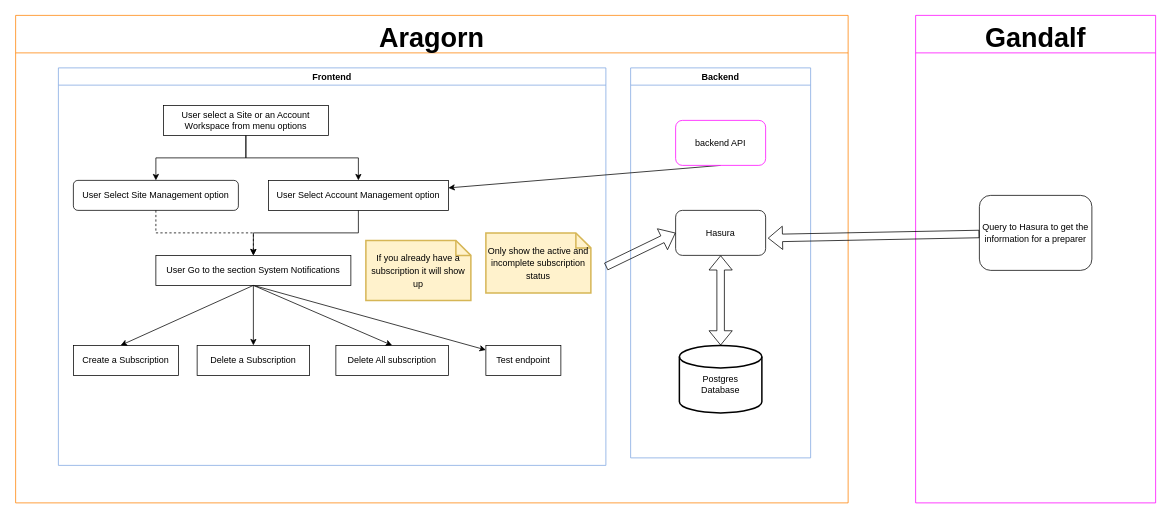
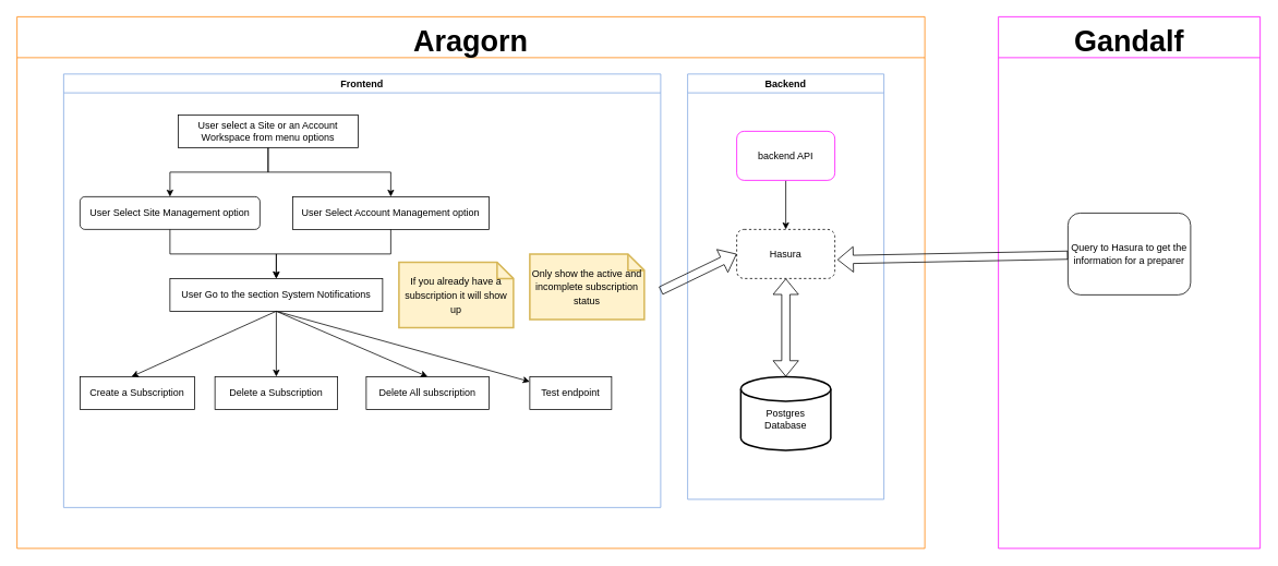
- <mxCell id="29" style="edgeStyle=none;rounded=0;orthogonalLoop=1;jettySize=auto;html=1;exitX=0.5;exitY=1;exitDx=0;exitDy=0;fontSize=12;" edge="1" parent="25" source="30" target="10"><mxGeometry relative="1" as="geometry" /></mxCell>
+ <mxCell id="29" style="edgeStyle=none;rounded=0;orthogonalLoop=1;jettySize=auto;html=1;exitX=0.5;exitY=1;exitDx=0;exitDy=0;entryX=0.5;entryY=0;entryDx=0;entryDy=0;fontSize=12;" edge="1" parent="25" source="30" target="27"><mxGeometry relative="1" as="geometry" /></mxCell>
- <mxCell id="21" style="edgeStyle=orthogonalEdgeStyle;rounded=0;orthogonalLoop=1;jettySize=auto;html=1;exitX=0.5;exitY=1;exitDx=0;exitDy=0;entryX=0.5;entryY=0;entryDx=0;entryDy=0;dashed=1;" edge="1" parent="6" source="14" target="20"><mxGeometry relative="1" as="geometry" /></mxCell>
+ <mxCell id="21" style="edgeStyle=orthogonalEdgeStyle;rounded=0;orthogonalLoop=1;jettySize=auto;html=1;exitX=0.5;exitY=1;exitDx=0;exitDy=0;entryX=0.5;entryY=0;entryDx=0;entryDy=0;" edge="1" parent="6" source="14" target="20"><mxGeometry relative="1" as="geometry" /></mxCell>
- <mxCell id="27" value="Hasura" style="rounded=1;whiteSpace=wrap;html=1;" vertex="1" parent="25"><mxGeometry x="60" y="190" width="120" height="60" as="geometry" /></mxCell>
+ <mxCell id="27" value="Hasura" style="rounded=1;whiteSpace=wrap;html=1;dashed=1;" vertex="1" parent="25"><mxGeometry x="60" y="190" width="120" height="60" as="geometry" /></mxCell>
